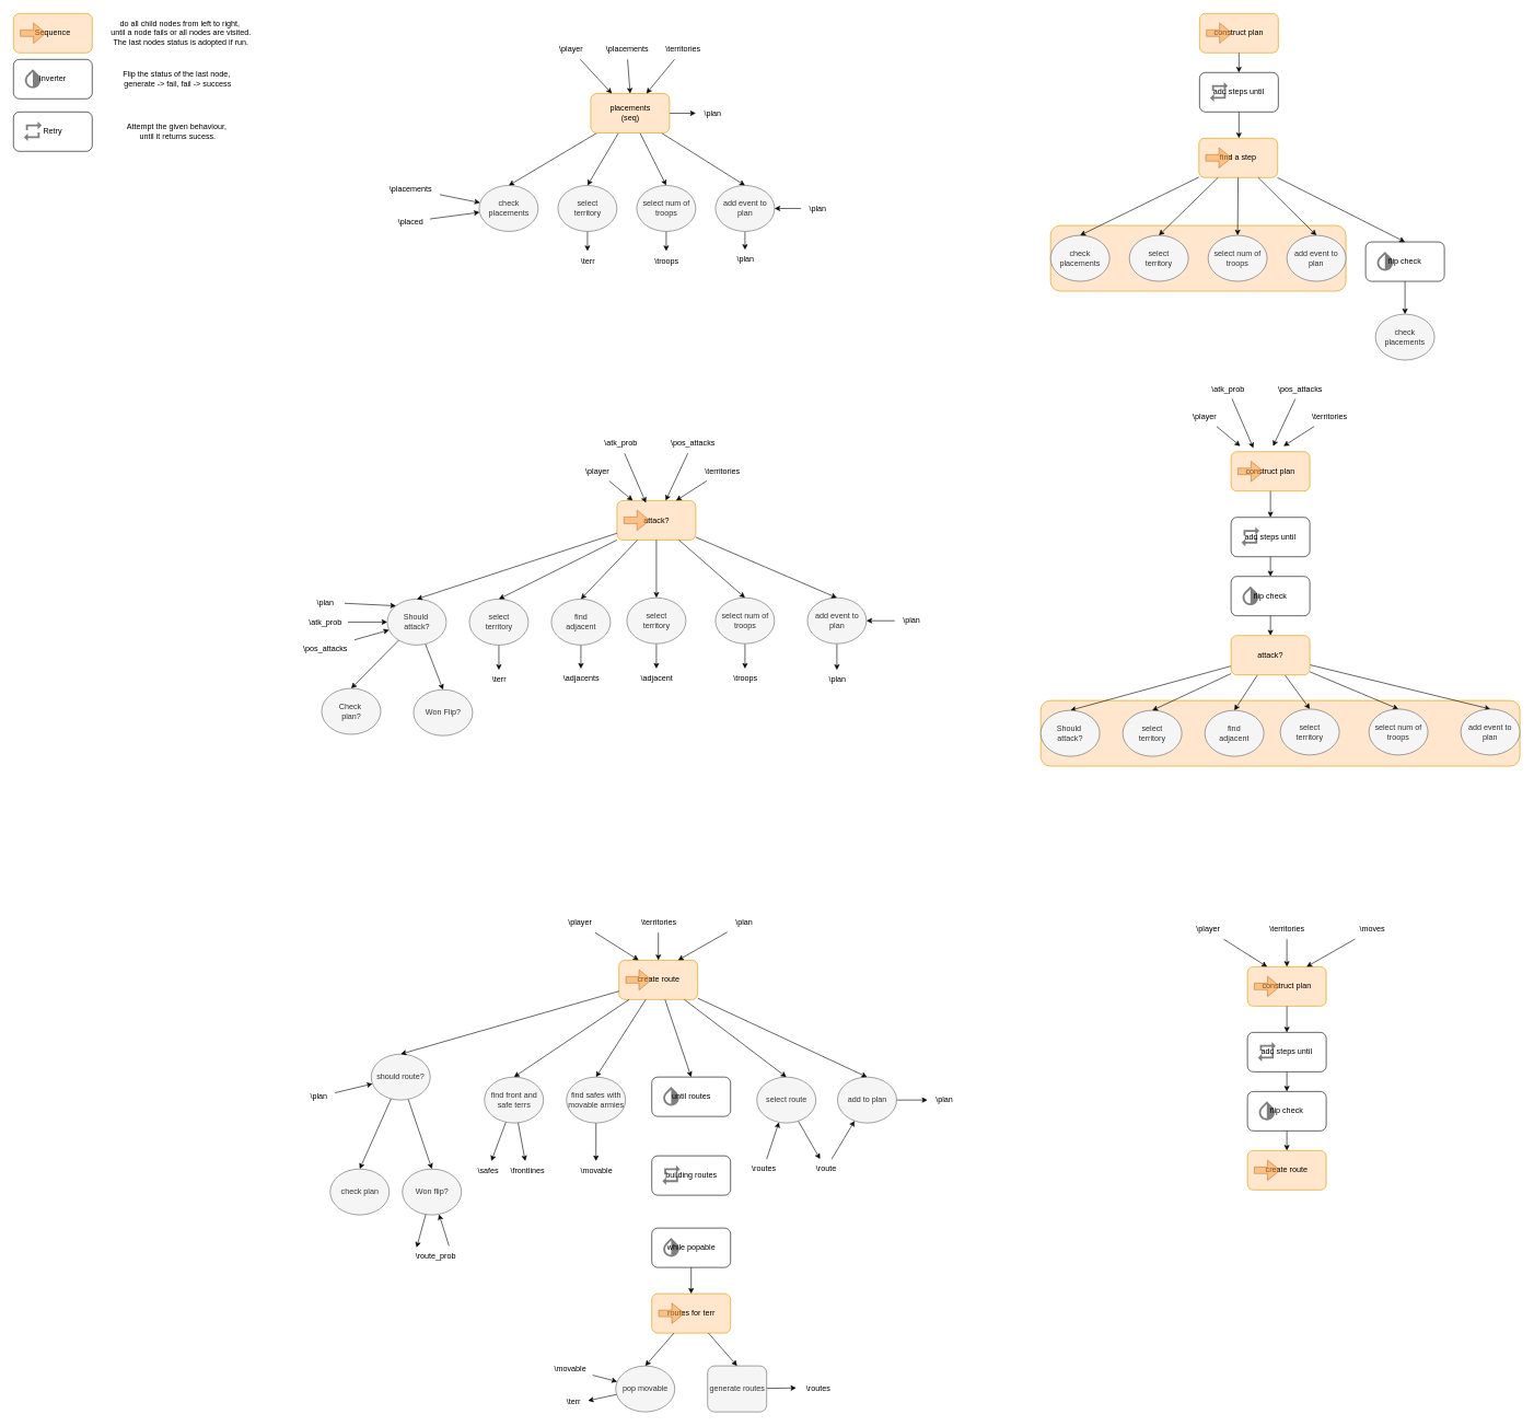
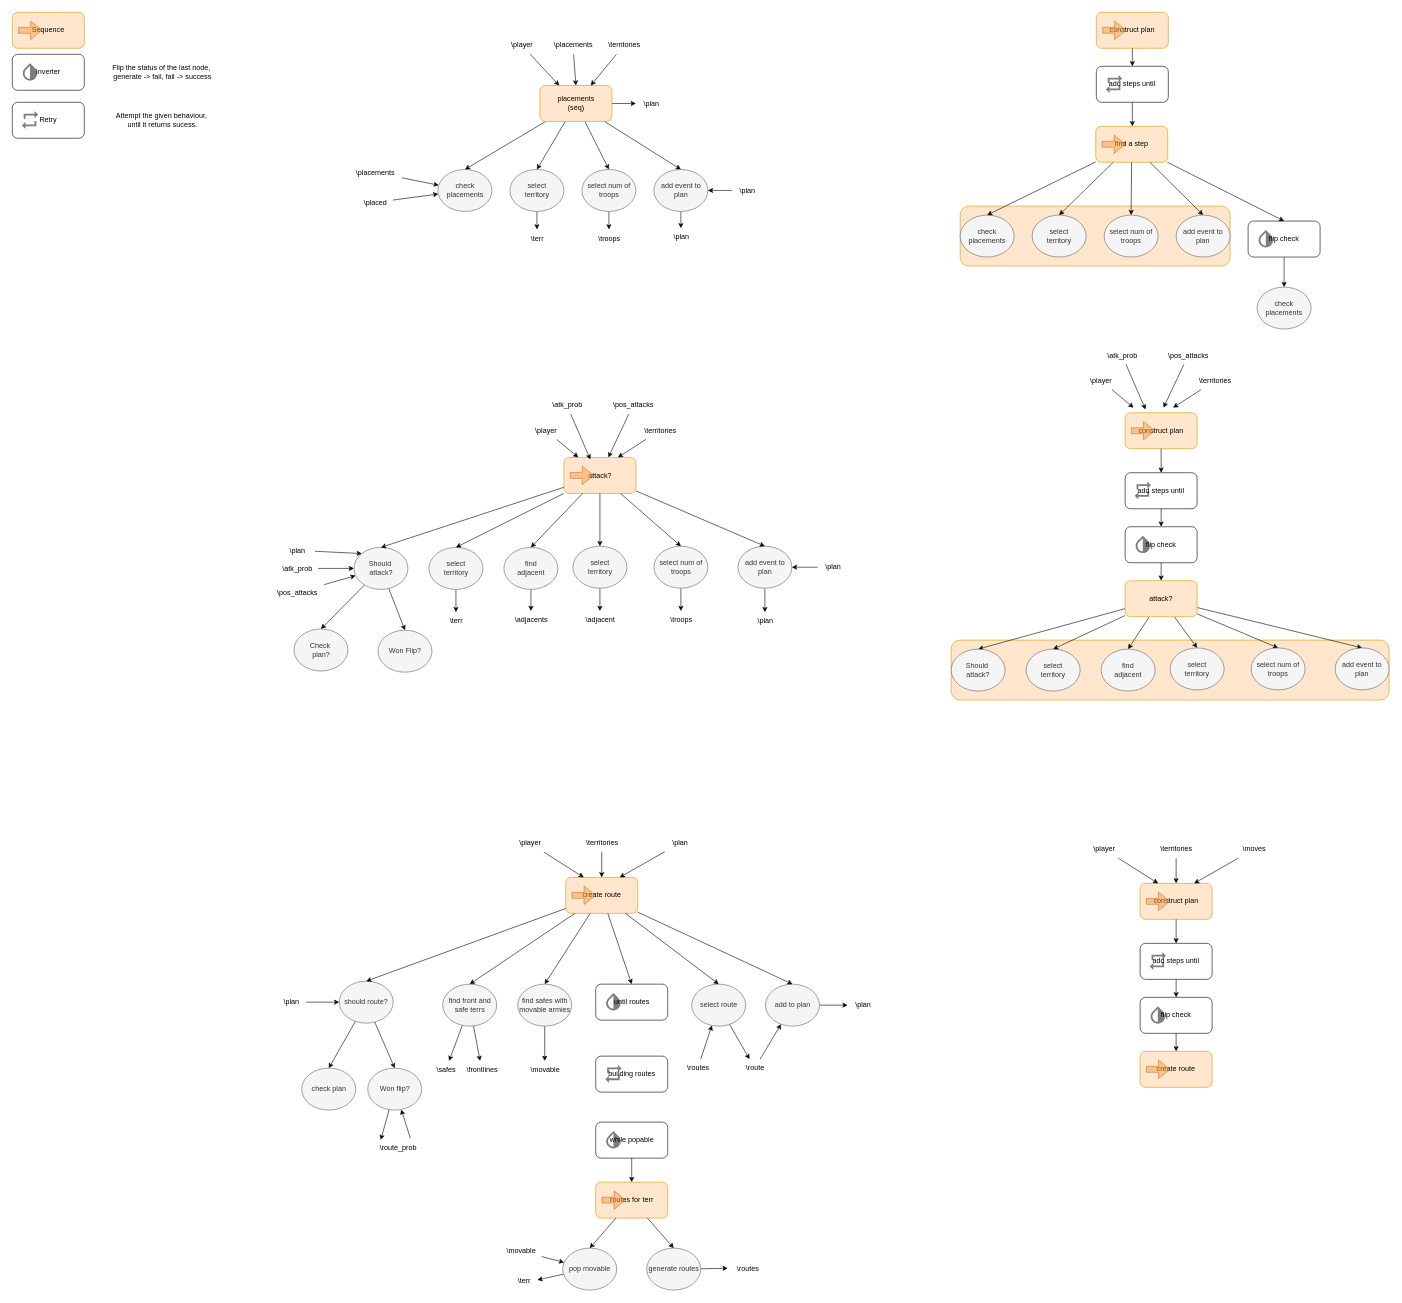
- <mxCell id="67" value="do all child nodes from left to right,&amp;nbsp;&lt;div&gt;until a node fails or all nodes are visited.&lt;/div&gt;&lt;div&gt;The last nodes status is adopted if run.&lt;/div&gt;" style="text;html=1;align=center;verticalAlign=middle;resizable=0;points=[];autosize=1;strokeColor=none;fillColor=none;" parent="1" vertex="1"><mxGeometry x="155" y="20" width="240" height="60" as="geometry" /></mxCell>
- <mxCell id="147" value="should route?" style="ellipse;whiteSpace=wrap;html=1;fillColor=#f5f5f5;fontColor=#333333;strokeColor=#666666;" parent="1" vertex="1"><mxGeometry x="565" y="1605" width="90" height="70" as="geometry" /></mxCell>
+ <mxCell id="147" value="should route?" style="ellipse;whiteSpace=wrap;html=1;fillColor=#f5f5f5;fontColor=#333333;strokeColor=#666666;" parent="1" vertex="1"><mxGeometry x="565" y="1635" width="90" height="70" as="geometry" /></mxCell>
- <mxCell id="186" value="generate routes" style="whiteSpace=wrap;html=1;fillColor=#f5f5f5;fontColor=#333333;strokeColor=#666666;rounded=1;" parent="1" vertex="1"><mxGeometry x="1077.5" y="2080" width="90" height="70" as="geometry" /></mxCell>
+ <mxCell id="186" value="generate routes" style="ellipse;whiteSpace=wrap;html=1;fillColor=#f5f5f5;fontColor=#333333;strokeColor=#666666;" parent="1" vertex="1"><mxGeometry x="1077.5" y="2080" width="90" height="70" as="geometry" /></mxCell>
